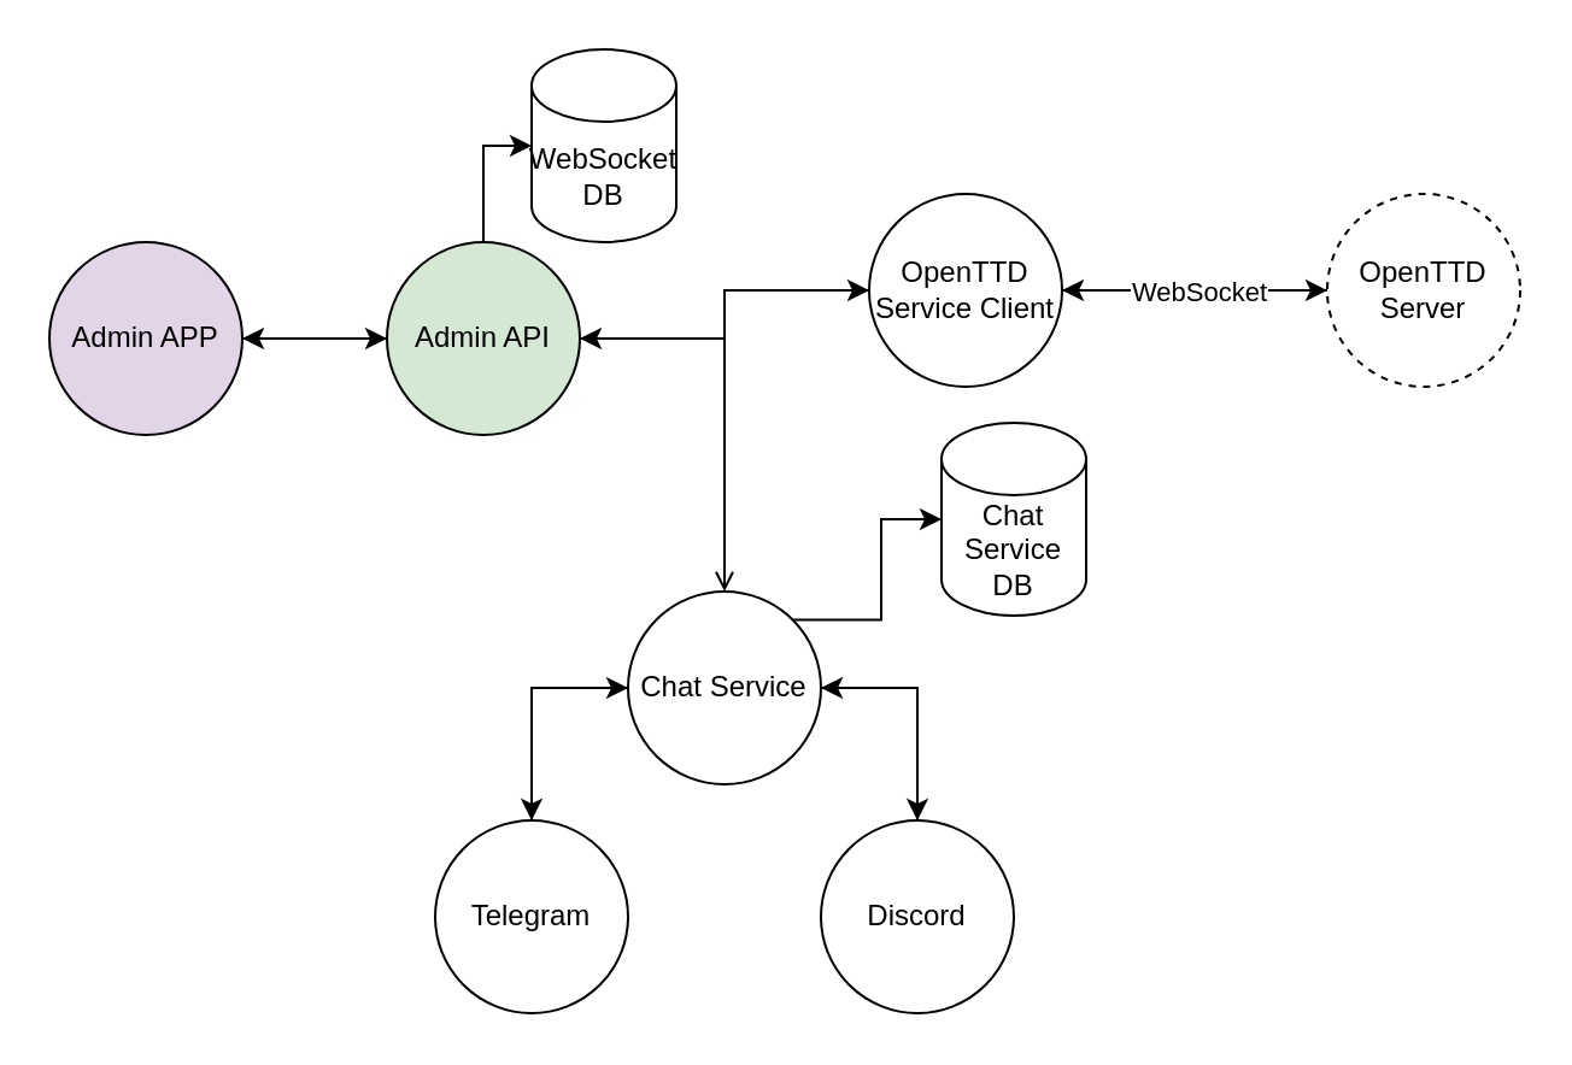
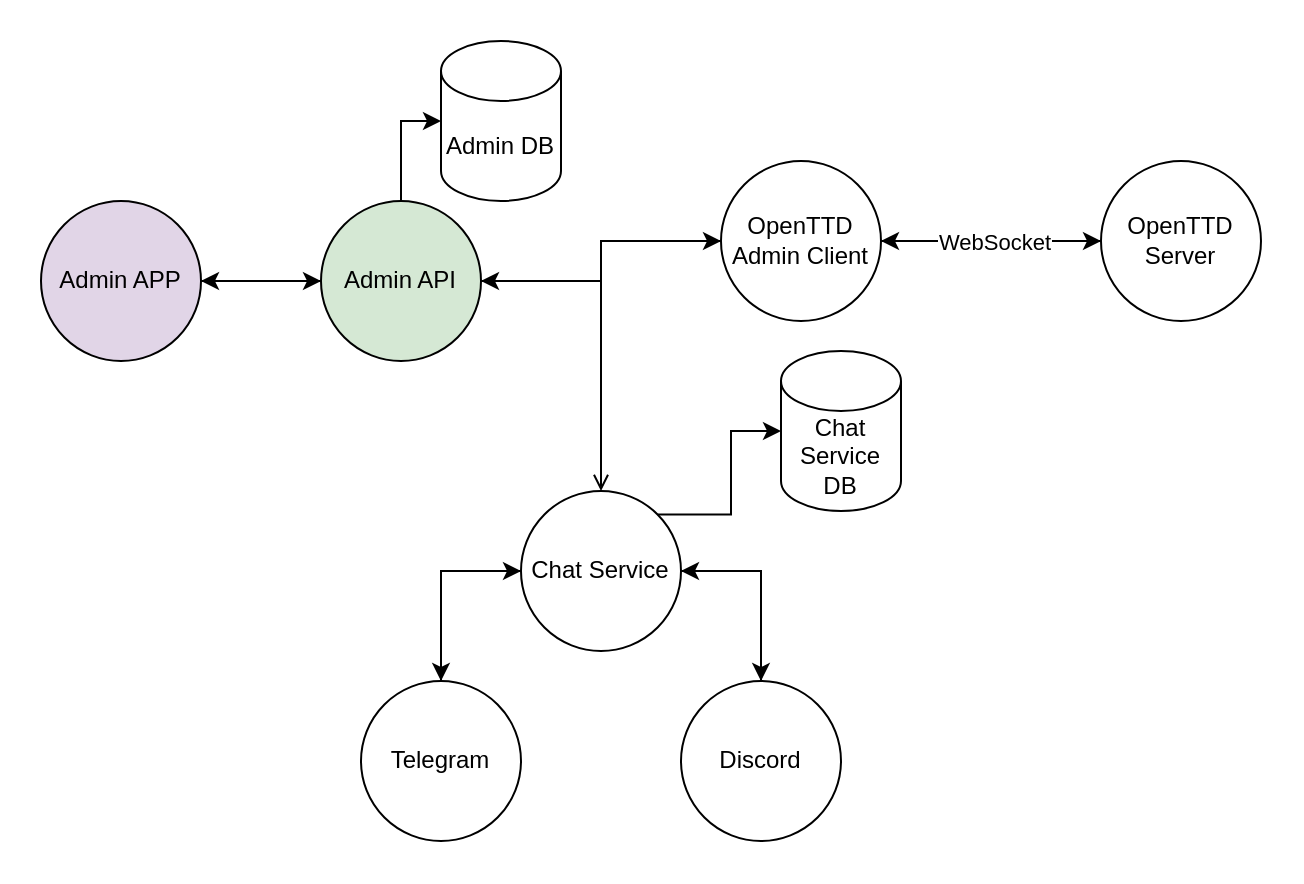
- <mxCell id="23" value="WebSocket DB" style="shape=cylinder3;whiteSpace=wrap;html=1;boundedLbl=1;backgroundOutline=1;size=15;" vertex="1" parent="1"><mxGeometry x="220" y="20" width="60" height="80" as="geometry" /></mxCell>
+ <mxCell id="23" value="Admin DB" style="shape=cylinder3;whiteSpace=wrap;html=1;boundedLbl=1;backgroundOutline=1;size=15;" vertex="1" parent="1"><mxGeometry x="220" y="20" width="60" height="80" as="geometry" /></mxCell>
- <mxCell id="7" value="OpenTTD&lt;br&gt;Service Client" style="ellipse;whiteSpace=wrap;html=1;aspect=fixed;" vertex="1" parent="1"><mxGeometry x="360" y="80" width="80" height="80" as="geometry" /></mxCell>
+ <mxCell id="7" value="OpenTTD&lt;br&gt;Admin Client" style="ellipse;whiteSpace=wrap;html=1;aspect=fixed;" vertex="1" parent="1"><mxGeometry x="360" y="80" width="80" height="80" as="geometry" /></mxCell>
- <mxCell id="3" value="OpenTTD&lt;br&gt;Server" style="ellipse;whiteSpace=wrap;html=1;aspect=fixed;dashed=1;" vertex="1" parent="1"><mxGeometry x="550" y="80" width="80" height="80" as="geometry" /></mxCell>
+ <mxCell id="3" value="OpenTTD&lt;br&gt;Server" style="ellipse;whiteSpace=wrap;html=1;aspect=fixed;" vertex="1" parent="1"><mxGeometry x="550" y="80" width="80" height="80" as="geometry" /></mxCell>
